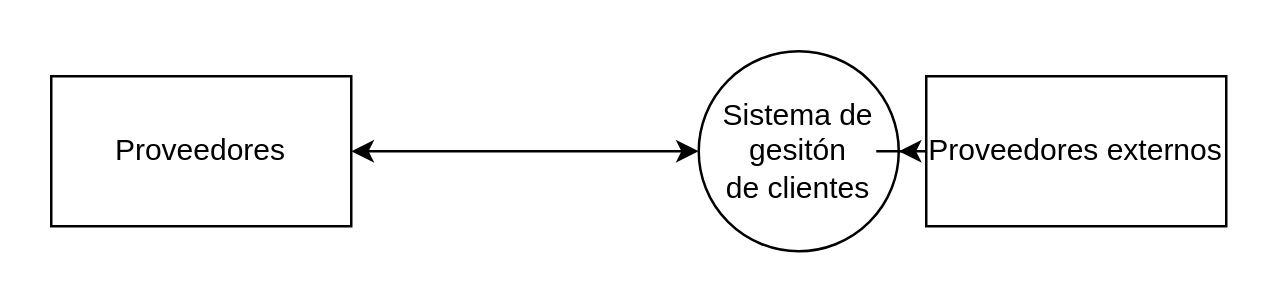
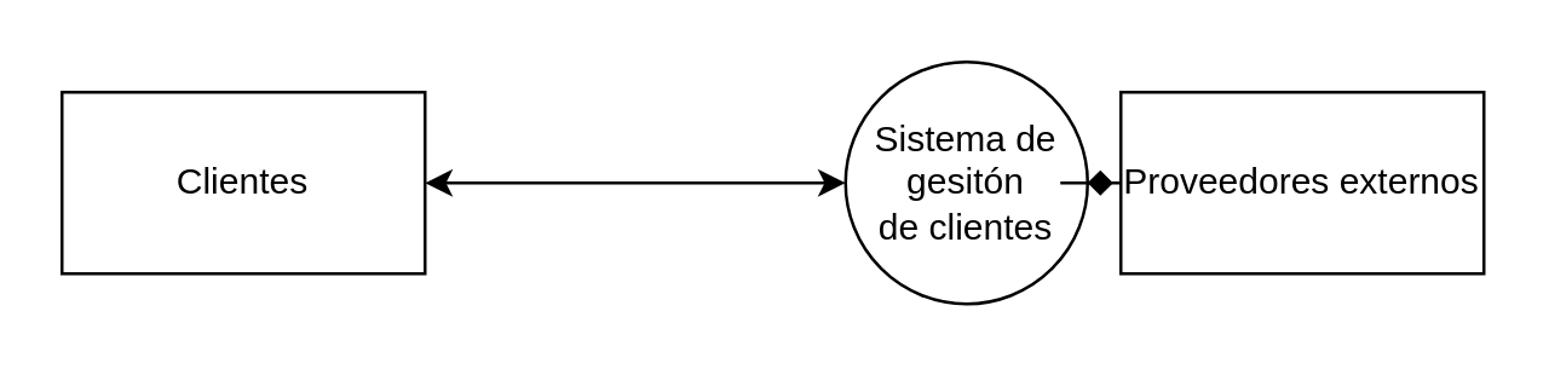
- <mxCell id="3" value="Proveedores" style="rounded=0;whiteSpace=wrap;html=1;" vertex="1" parent="1"><mxGeometry x="20" y="30" width="120" height="60" as="geometry" /></mxCell>
+ <mxCell id="3" value="Clientes" style="rounded=0;whiteSpace=wrap;html=1;" vertex="1" parent="1"><mxGeometry x="20" y="30" width="120" height="60" as="geometry" /></mxCell>
- <mxCell id="4" value="" style="edgeStyle=orthogonalEdgeStyle;rounded=0;orthogonalLoop=1;jettySize=auto;html=1;" edge="1" parent="1" source="5" target="2"><mxGeometry relative="1" as="geometry" /></mxCell>
+ <mxCell id="4" value="" style="edgeStyle=orthogonalEdgeStyle;rounded=0;orthogonalLoop=1;jettySize=auto;html=1;endArrow=diamond;" edge="1" parent="1" source="5" target="2"><mxGeometry relative="1" as="geometry" /></mxCell>
